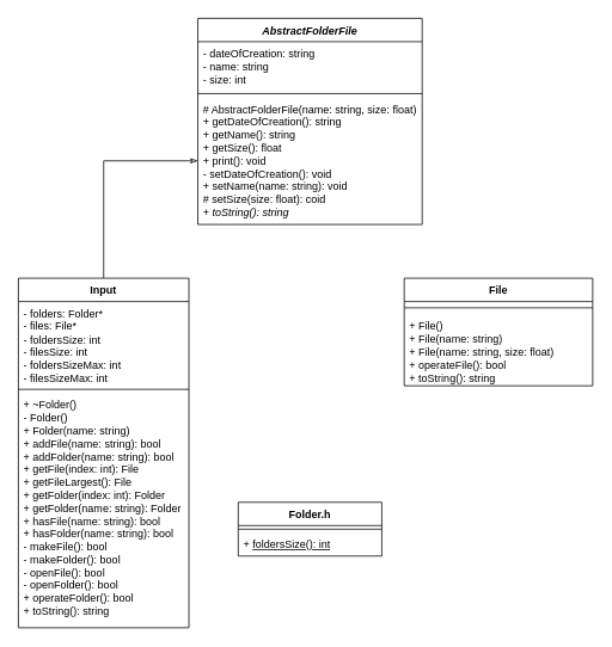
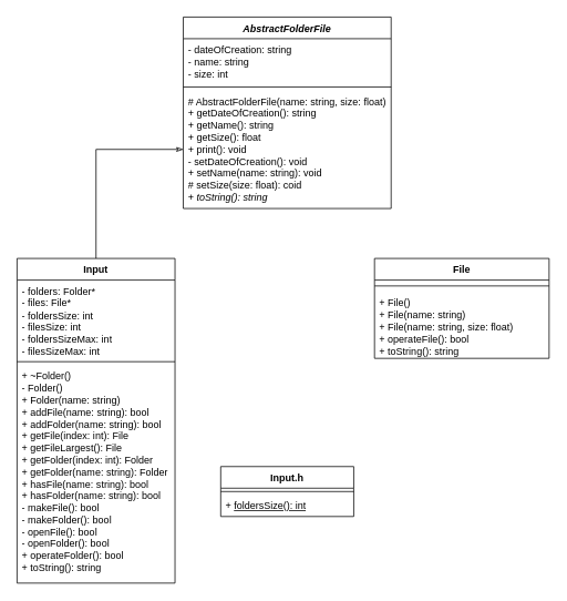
- <mxCell id="14" value="Folder.h" style="swimlane;fontStyle=1;align=center;verticalAlign=top;childLayout=stackLayout;horizontal=1;startSize=26;horizontalStack=0;resizeParent=1;resizeParentMax=0;resizeLast=0;collapsible=1;marginBottom=0;whiteSpace=wrap;html=1;" vertex="1" parent="1"><mxGeometry x="265" y="560" width="160" height="60" as="geometry" /></mxCell>
+ <mxCell id="14" value="Input.h" style="swimlane;fontStyle=1;align=center;verticalAlign=top;childLayout=stackLayout;horizontal=1;startSize=26;horizontalStack=0;resizeParent=1;resizeParentMax=0;resizeLast=0;collapsible=1;marginBottom=0;whiteSpace=wrap;html=1;" vertex="1" parent="1"><mxGeometry x="265" y="560" width="160" height="60" as="geometry" /></mxCell>
